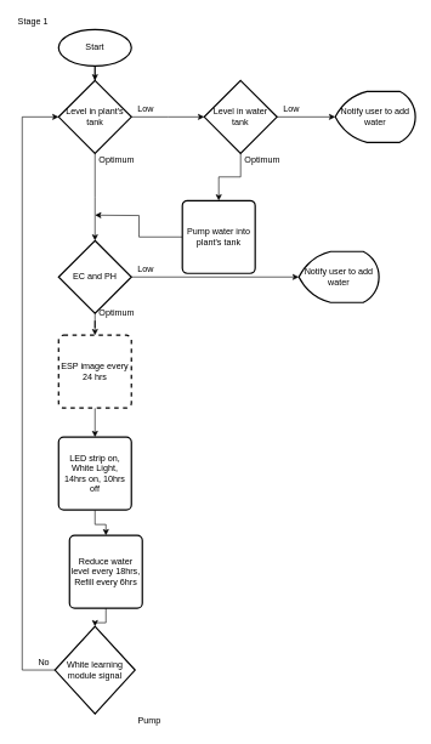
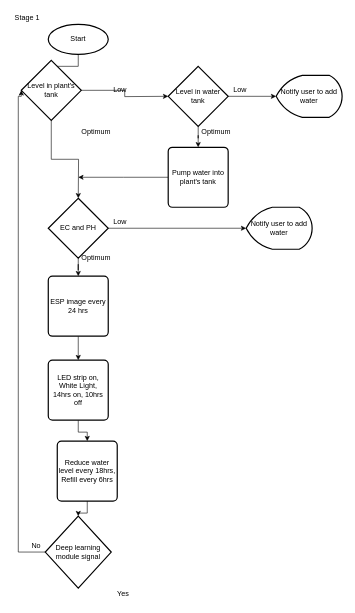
- <mxCell id="7" value="Level in plant's tank" style="strokeWidth=2;html=1;shape=mxgraph.flowchart.decision;whiteSpace=wrap;" vertex="1" parent="1"><mxGeometry x="80" y="110" width="100" height="100" as="geometry" /></mxCell>
+ <mxCell id="7" value="Level in plant's tank" style="strokeWidth=2;html=1;shape=mxgraph.flowchart.decision;whiteSpace=wrap;" vertex="1" parent="1"><mxGeometry x="35" y="100" width="100" height="100" as="geometry" /></mxCell>
- <mxCell id="13" value="Pump water into plant's tank" style="rounded=1;whiteSpace=wrap;html=1;absoluteArcSize=1;arcSize=14;strokeWidth=2;" vertex="1" parent="1"><mxGeometry x="250" y="275" width="100" height="100" as="geometry" /></mxCell>
+ <mxCell id="13" value="Pump water into plant's tank" style="rounded=1;whiteSpace=wrap;html=1;absoluteArcSize=1;arcSize=14;strokeWidth=2;" vertex="1" parent="1"><mxGeometry x="280" y="245" width="100" height="100" as="geometry" /></mxCell>
- <mxCell id="24" value="ESP image every 24 hrs" style="rounded=1;whiteSpace=wrap;html=1;absoluteArcSize=1;arcSize=14;strokeWidth=2;dashed=1;" vertex="1" parent="1"><mxGeometry x="80" y="460" width="100" height="100" as="geometry" /></mxCell>
+ <mxCell id="24" value="ESP image every 24 hrs" style="rounded=1;whiteSpace=wrap;html=1;absoluteArcSize=1;arcSize=14;strokeWidth=2;" vertex="1" parent="1"><mxGeometry x="80" y="460" width="100" height="100" as="geometry" /></mxCell>
- <mxCell id="31" value="White learning module signal" style="strokeWidth=2;html=1;shape=mxgraph.flowchart.decision;whiteSpace=wrap;" vertex="1" parent="1"><mxGeometry x="75" y="860" width="110" height="120" as="geometry" /></mxCell>
+ <mxCell id="31" value="Deep learning module signal" style="strokeWidth=2;html=1;shape=mxgraph.flowchart.decision;whiteSpace=wrap;" vertex="1" parent="1"><mxGeometry x="75" y="860" width="110" height="120" as="geometry" /></mxCell>
- <mxCell id="32" value="Pump" style="text;html=1;strokeColor=none;fillColor=none;align=center;verticalAlign=middle;whiteSpace=wrap;rounded=0;" vertex="1" parent="1"><mxGeometry x="185" y="980" width="40" height="20" as="geometry" /></mxCell>
+ <mxCell id="32" value="Yes" style="text;html=1;strokeColor=none;fillColor=none;align=center;verticalAlign=middle;whiteSpace=wrap;rounded=0;" vertex="1" parent="1"><mxGeometry x="185" y="980" width="40" height="20" as="geometry" /></mxCell>
